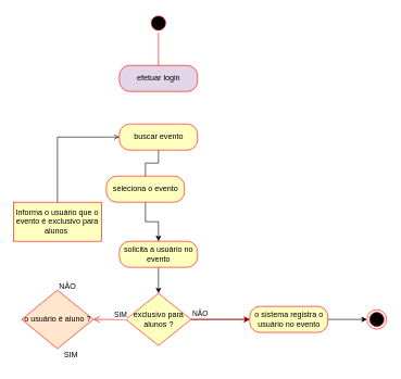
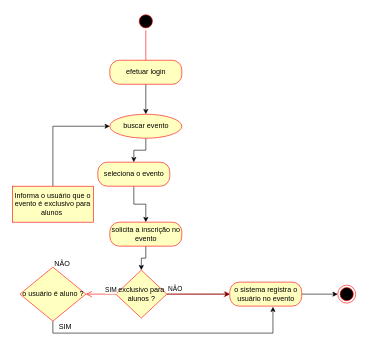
- <mxCell id="5" value="efetuar login" style="rounded=1;whiteSpace=wrap;html=1;arcSize=40;fontColor=#000000;fillColor=#e1d5e7;strokeColor=#ff0000;" vertex="1" parent="1"><mxGeometry x="182.5" y="100" width="120" height="40" as="geometry" /></mxCell>
+ <mxCell id="5" value="efetuar login" style="rounded=1;whiteSpace=wrap;html=1;arcSize=40;fontColor=#000000;fillColor=#ffffc0;strokeColor=#ff0000;" vertex="1" parent="1"><mxGeometry x="182.5" y="100" width="120" height="40" as="geometry" /></mxCell>
+ <mxCell id="4" style="edgeStyle=orthogonalEdgeStyle;rounded=0;orthogonalLoop=1;jettySize=auto;html=1;exitX=0.5;exitY=1;exitDx=0;exitDy=0;entryX=0.5;entryY=0;entryDx=0;entryDy=0;" edge="1" parent="1" source="5" target="7"><mxGeometry relative="1" as="geometry" /></mxCell>
- <mxCell id="21" style="edgeStyle=orthogonalEdgeStyle;rounded=0;orthogonalLoop=1;jettySize=auto;html=1;exitX=0.5;exitY=0;exitDx=0;exitDy=0;entryX=0;entryY=0.5;entryDx=0;entryDy=0;endArrow=open;" edge="1" parent="1" source="22" target="7"><mxGeometry relative="1" as="geometry" /></mxCell>
+ <mxCell id="21" style="edgeStyle=orthogonalEdgeStyle;rounded=0;orthogonalLoop=1;jettySize=auto;html=1;exitX=0.5;exitY=0;exitDx=0;exitDy=0;entryX=0;entryY=0.5;entryDx=0;entryDy=0;" edge="1" parent="1" source="22" target="7"><mxGeometry relative="1" as="geometry" /></mxCell>
- <mxCell id="7" value="buscar evento" style="rounded=1;whiteSpace=wrap;html=1;arcSize=40;fontColor=#000000;fillColor=#ffffc0;strokeColor=#ff0000;" vertex="1" parent="1"><mxGeometry x="182.5" y="190" width="120" height="40" as="geometry" /></mxCell>
+ <mxCell id="7" value="buscar evento" style="ellipse;whiteSpace=wrap;html=1;arcSize=40;fontColor=#000000;fillColor=#ffffc0;strokeColor=#ff0000;" vertex="1" parent="1"><mxGeometry x="182.5" y="190" width="120" height="40" as="geometry" /></mxCell>
- <mxCell id="6" style="edgeStyle=orthogonalEdgeStyle;rounded=0;orthogonalLoop=1;jettySize=auto;html=1;exitX=0.5;exitY=1;exitDx=0;exitDy=0;endArrow=none;" edge="1" parent="1" source="7" target="9"><mxGeometry relative="1" as="geometry" /></mxCell>
+ <mxCell id="6" style="edgeStyle=orthogonalEdgeStyle;rounded=0;orthogonalLoop=1;jettySize=auto;html=1;exitX=0.5;exitY=1;exitDx=0;exitDy=0;" edge="1" parent="1" source="7" target="9"><mxGeometry relative="1" as="geometry" /></mxCell>
- <mxCell id="11" value="solicita a usuário no evento" style="rounded=1;whiteSpace=wrap;html=1;arcSize=40;fontColor=#000000;fillColor=#ffffc0;strokeColor=#ff0000;" vertex="1" parent="1"><mxGeometry x="182.5" y="370" width="120" height="40" as="geometry" /></mxCell>
+ <mxCell id="11" value="solicita a inscrição no evento" style="rounded=1;whiteSpace=wrap;html=1;arcSize=40;fontColor=#000000;fillColor=#ffffc0;strokeColor=#ff0000;" vertex="1" parent="1"><mxGeometry x="182.5" y="370" width="120" height="40" as="geometry" /></mxCell>
- <mxCell id="20" value="o usuário é aluno ?" style="rhombus;whiteSpace=wrap;html=1;fillColor=#ffe6cc;strokeColor=#ff0000;" vertex="1" parent="1"><mxGeometry x="32.5" y="445" width="110" height="90" as="geometry" /></mxCell>
+ <mxCell id="20" value="o usuário é aluno ?" style="rhombus;whiteSpace=wrap;html=1;fillColor=#ffffc0;strokeColor=#ff0000;" vertex="1" parent="1"><mxGeometry x="32.5" y="445" width="110" height="90" as="geometry" /></mxCell>
- <mxCell id="13" value="exclusivo para alunos ?" style="rhombus;whiteSpace=wrap;html=1;fillColor=#ffffc0;strokeColor=#ff0000;" vertex="1" parent="1"><mxGeometry x="192.5" y="450" width="100" height="80" as="geometry" /></mxCell>
+ <mxCell id="13" value="exclusivo para alunos ?" style="rhombus;whiteSpace=wrap;html=1;fillColor=#ffffc0;strokeColor=#ff0000;" vertex="1" parent="1"><mxGeometry x="192.5" y="450" width="85" height="80" as="geometry" /></mxCell>
+ <mxCell id="19" style="edgeStyle=orthogonalEdgeStyle;rounded=0;orthogonalLoop=1;jettySize=auto;html=1;exitX=0.5;exitY=1;exitDx=0;exitDy=0;entryX=0.6;entryY=1.025;entryDx=0;entryDy=0;entryPerimeter=0;" edge="1" parent="1" source="20" target="17"><mxGeometry relative="1" as="geometry"><mxPoint x="87.5" y="610" as="targetPoint" /></mxGeometry></mxCell>
